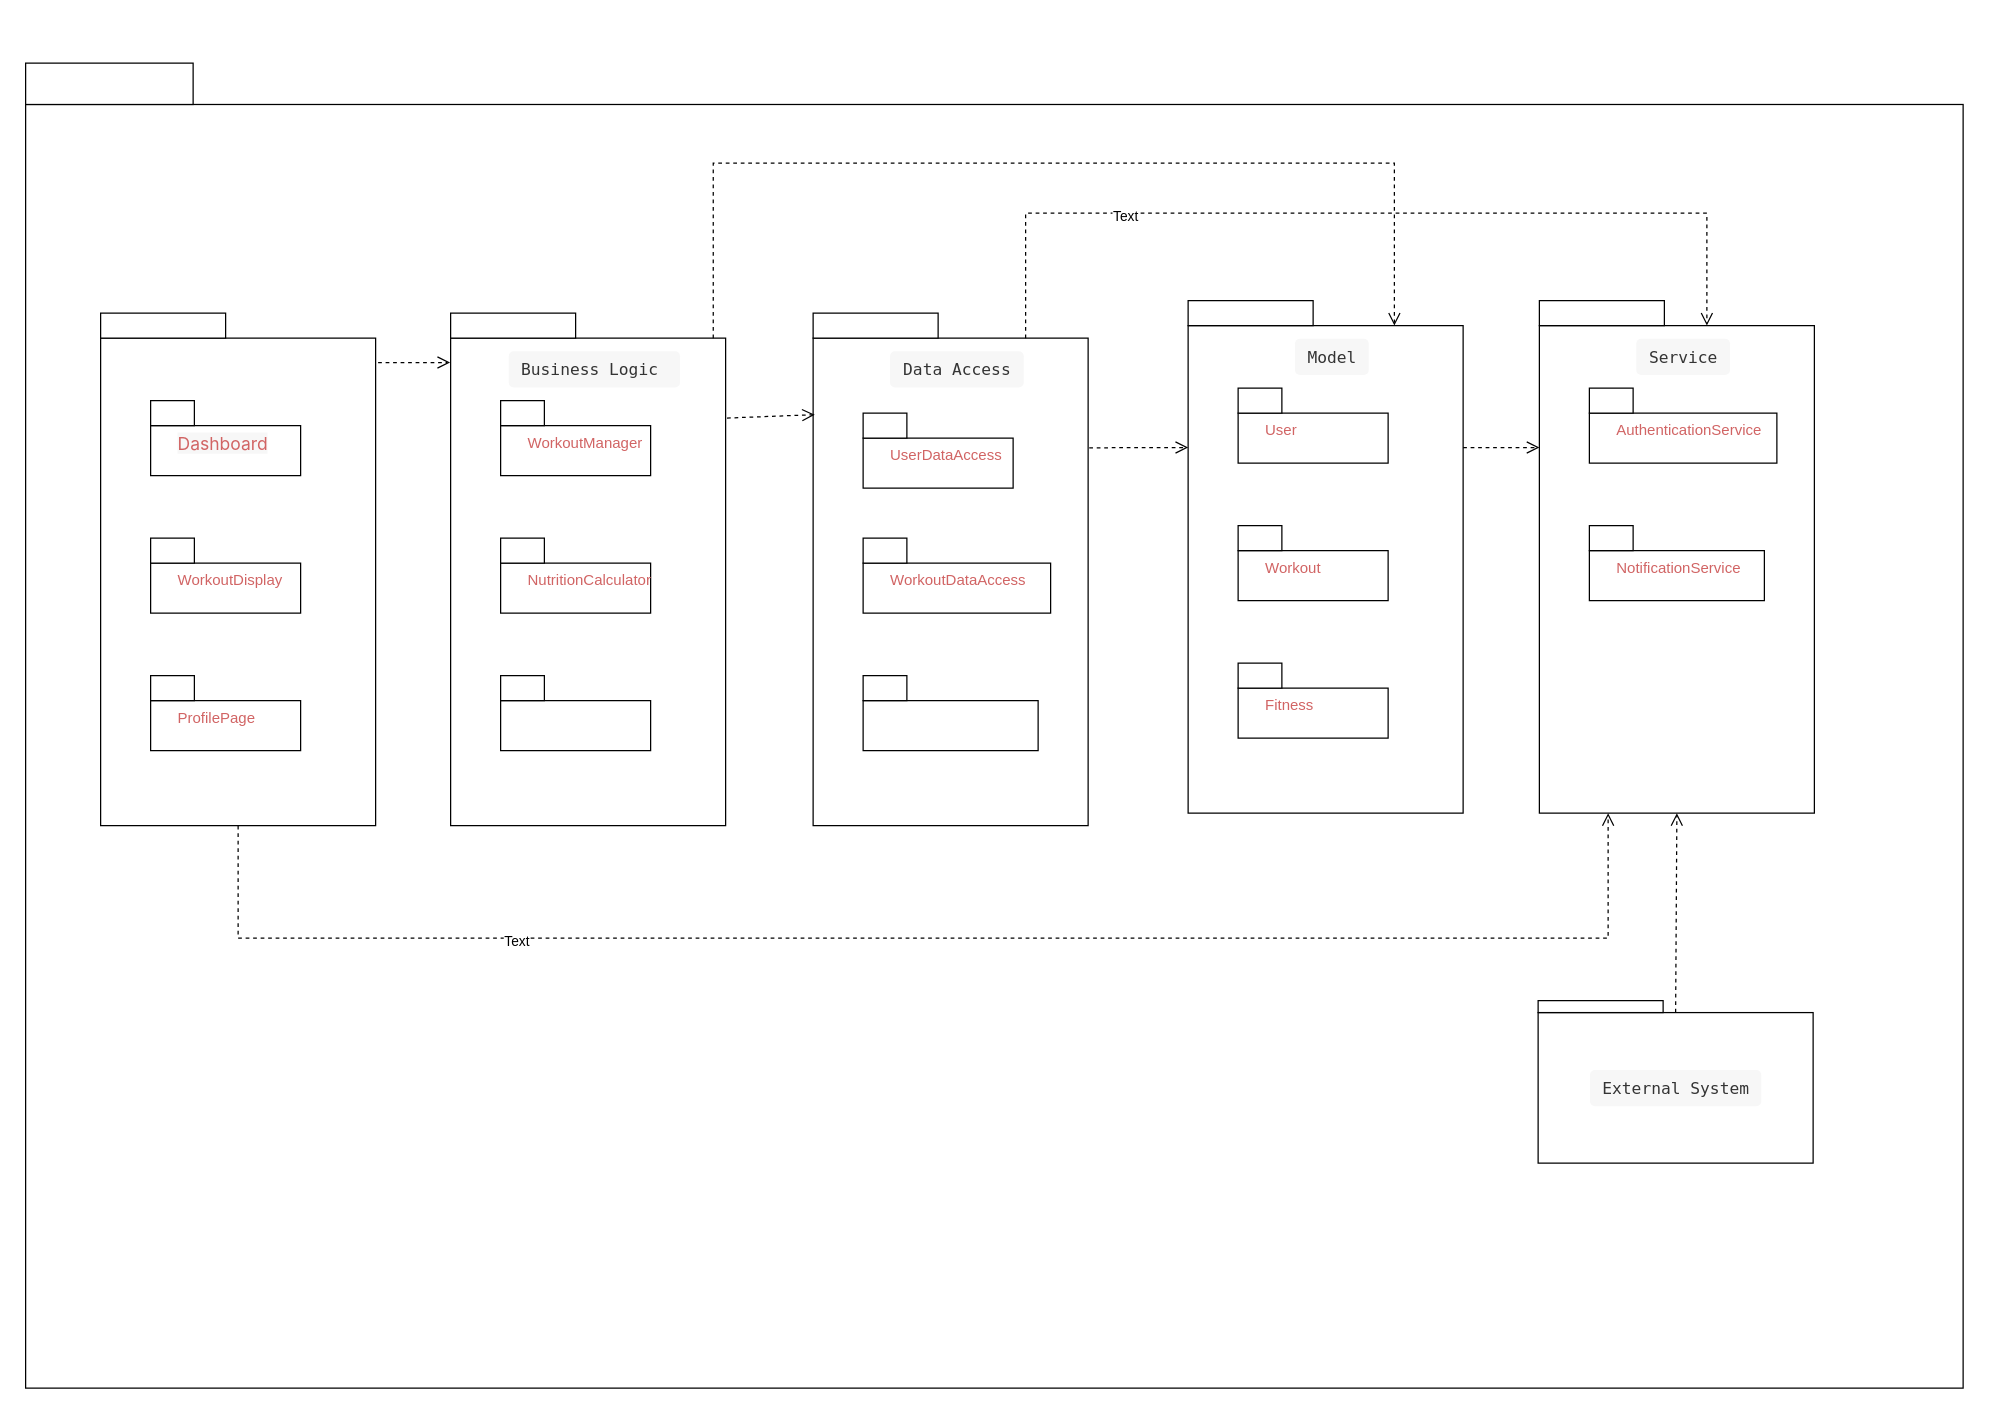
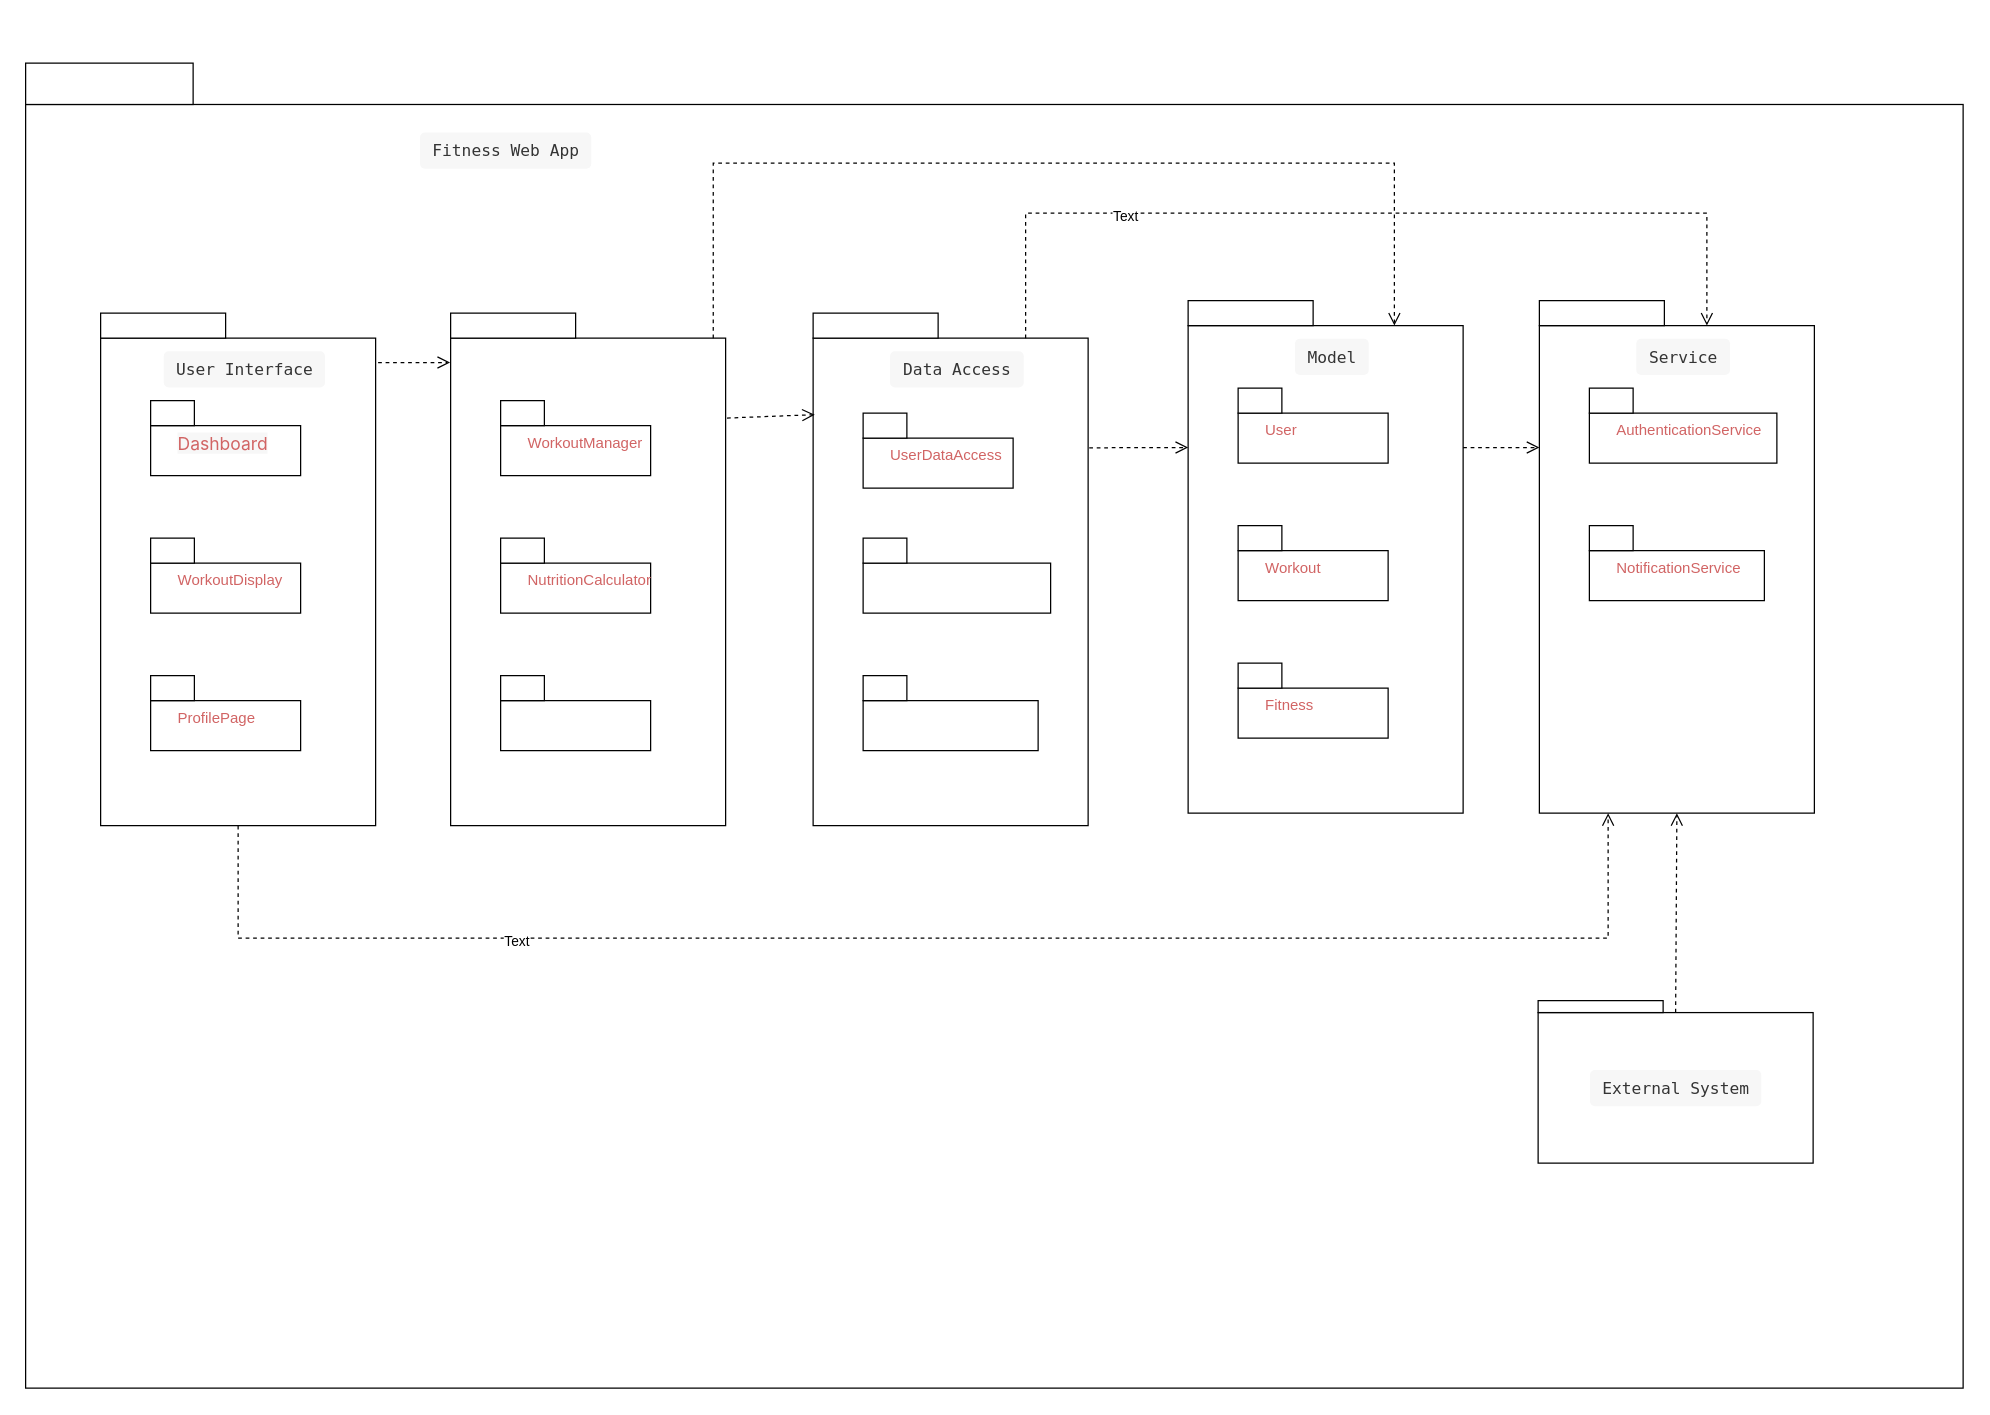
+ <mxCell id="5" value="&lt;pre style=&quot;box-sizing: border-box; border: 0px; font-variant-numeric: inherit; font-variant-east-asian: inherit; font-variant-alternates: inherit; font-variant-position: inherit; font-stretch: inherit; font-size: 13px; line-height: 19.5px; font-optical-sizing: inherit; font-kerning: inherit; font-feature-settings: inherit; font-variation-settings: inherit; vertical-align: baseline; cursor: text; counter-reset: list-0 0; text-align: left; color: rgb(52, 52, 52) !important; margin-top: 5px !important; margin-bottom: 5px !important; padding: 5px 10px !important; overflow: hidden !important; background: rgb(247, 247, 247) !important; border-radius: 4px !important;&quot;&gt;Fitness Web App&lt;/pre&gt;" style="text;html=1;align=center;verticalAlign=middle;resizable=0;points=[];autosize=1;strokeColor=none;fillColor=none;" parent="2" vertex="1"><mxGeometry x="309" y="75.455" width="150" height="50" as="geometry" /></mxCell>
+ <mxCell id="9" value="&lt;pre style=&quot;box-sizing: border-box; border: 0px; font-variant-numeric: inherit; font-variant-east-asian: inherit; font-variant-alternates: inherit; font-variant-position: inherit; font-stretch: inherit; line-height: 19.5px; font-optical-sizing: inherit; font-kerning: inherit; font-feature-settings: inherit; font-variation-settings: inherit; vertical-align: baseline; cursor: text; counter-reset: list-0 0; text-align: left; color: rgb(52, 52, 52) !important; margin-top: 5px !important; margin-bottom: 5px !important; padding: 5px 10px !important; overflow: hidden !important; background: rgb(247, 247, 247) !important; border-radius: 4px !important; font-size: 13px;&quot;&gt;User Interface&lt;br&gt;&lt;/pre&gt;" style="text;html=1;align=center;verticalAlign=middle;resizable=0;points=[];autosize=1;strokeColor=none;fillColor=none;fontSize=13;" parent="6" vertex="1"><mxGeometry x="45" y="20" width="140" height="50" as="geometry" /></mxCell>
- <mxCell id="25" value="&lt;pre style=&quot;box-sizing: border-box; border: 0px; font-variant-numeric: inherit; font-variant-east-asian: inherit; font-variant-alternates: inherit; font-variant-position: inherit; font-stretch: inherit; line-height: 19.5px; font-optical-sizing: inherit; font-kerning: inherit; font-feature-settings: inherit; font-variation-settings: inherit; vertical-align: baseline; cursor: text; counter-reset: list-0 0; text-align: left; color: rgb(52, 52, 52) !important; margin-top: 5px !important; margin-bottom: 5px !important; padding: 5px 10px !important; overflow: hidden !important; background: rgb(247, 247, 247) !important; border-radius: 4px !important; font-size: 13px;&quot;&gt;Business Logic &lt;br&gt;&lt;/pre&gt;" style="text;html=1;align=center;verticalAlign=middle;resizable=0;points=[];autosize=1;strokeColor=none;fillColor=none;fontSize=13;" parent="22" vertex="1"><mxGeometry x="40" y="20" width="150" height="50" as="geometry" /></mxCell>
- <mxCell id="66" value="&lt;font color=&quot;#d16464&quot;&gt;WorkoutDataAccess&lt;/font&gt;" style="text;whiteSpace=wrap;html=1;" parent="64" vertex="1"><mxGeometry x="20" y="20" width="100" height="40" as="geometry" /></mxCell>
